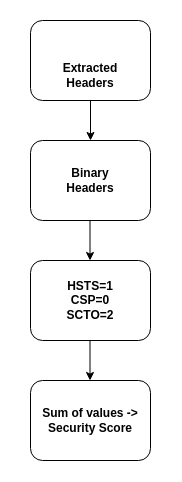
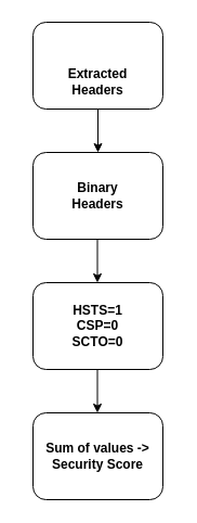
- <mxCell id="11" value="&lt;b&gt;HSTS=1&lt;/b&gt;&lt;div&gt;&lt;b&gt;CSP=0&lt;/b&gt;&lt;/div&gt;&lt;div&gt;&lt;b&gt;SCTO=2&lt;/b&gt;&lt;/div&gt;" style="text;html=1;align=center;verticalAlign=middle;whiteSpace=wrap;rounded=0;" vertex="1" parent="1"><mxGeometry x="60" y="285" width="60" height="30" as="geometry" /></mxCell>
+ <mxCell id="11" value="&lt;b&gt;HSTS=1&lt;/b&gt;&lt;div&gt;&lt;b&gt;CSP=0&lt;/b&gt;&lt;/div&gt;&lt;div&gt;&lt;b&gt;SCTO=0&lt;/b&gt;&lt;/div&gt;" style="text;html=1;align=center;verticalAlign=middle;whiteSpace=wrap;rounded=0;" vertex="1" parent="1"><mxGeometry x="60" y="285" width="60" height="30" as="geometry" /></mxCell>
